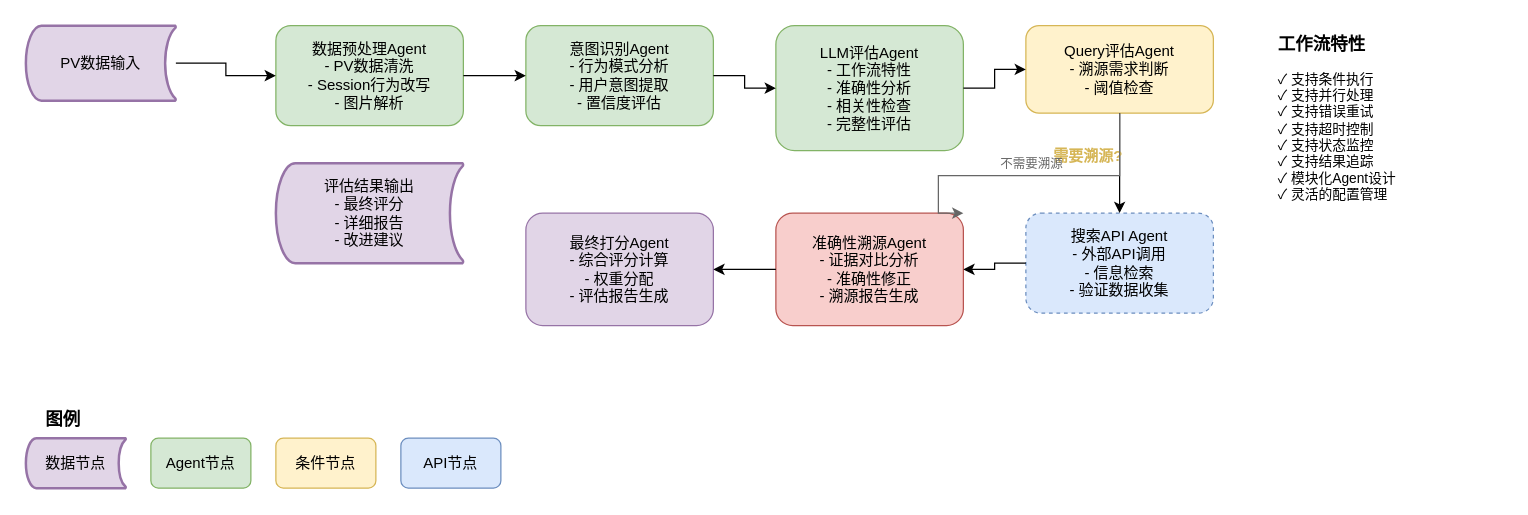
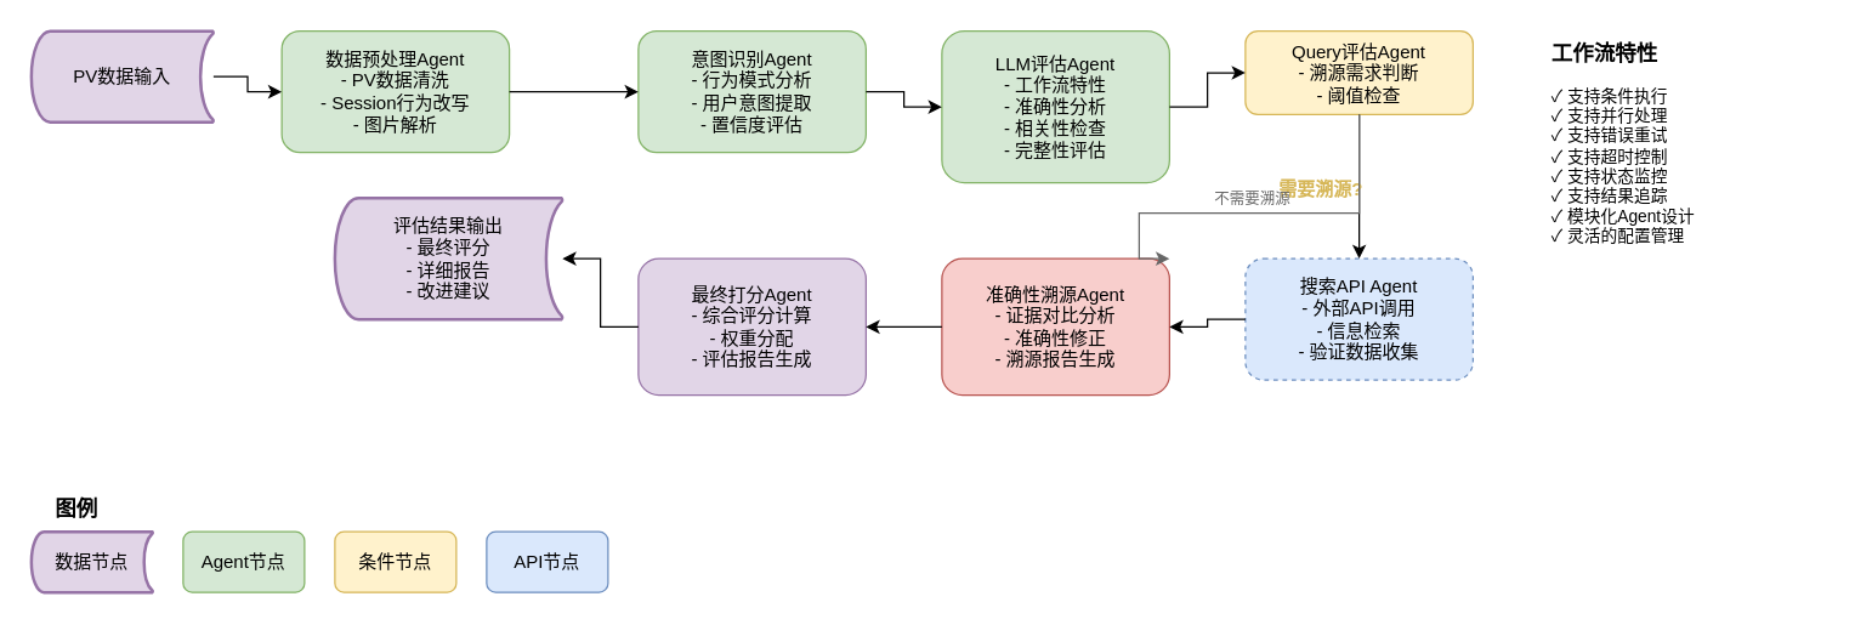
- <mxCell id="6" value="Query评估Agent&#10;- 溯源需求判断&#10;- 阈值检查" style="rounded=1;whiteSpace=wrap;html=1;fillColor=#fff2cc;strokeColor=#d6b656;" vertex="1" parent="1"><mxGeometry x="820" y="20" width="150" height="70" as="geometry" /></mxCell>
+ <mxCell id="6" value="Query评估Agent&#10;- 溯源需求判断&#10;- 阈值检查" style="rounded=1;whiteSpace=wrap;html=1;fillColor=#fff2cc;strokeColor=#d6b656;" vertex="1" parent="1"><mxGeometry x="820" y="20" width="150" height="55" as="geometry" /></mxCell>
- <mxCell id="3" value="数据预处理Agent&#10;- PV数据清洗&#10;- Session行为改写&#10;- 图片解析" style="rounded=1;whiteSpace=wrap;html=1;fillColor=#d5e8d4;strokeColor=#82b366;" vertex="1" parent="1"><mxGeometry x="220" y="20" width="150" height="80" as="geometry" /></mxCell>
+ <mxCell id="3" value="数据预处理Agent&#10;- PV数据清洗&#10;- Session行为改写&#10;- 图片解析" style="rounded=1;whiteSpace=wrap;html=1;fillColor=#d5e8d4;strokeColor=#82b366;" vertex="1" parent="1"><mxGeometry x="185" y="20" width="150" height="80" as="geometry" /></mxCell>
+ <mxCell id="18" style="edgeStyle=orthogonalEdgeStyle;rounded=0;orthogonalLoop=1;jettySize=auto;html=1;exitX=0;exitY=0.5;exitDx=0;exitDy=0;entryX=1;entryY=0.5;entryDx=0;entryDy=0;entryPerimeter=0;" edge="1" parent="1" source="9" target="10"><mxGeometry relative="1" as="geometry" /></mxCell>
